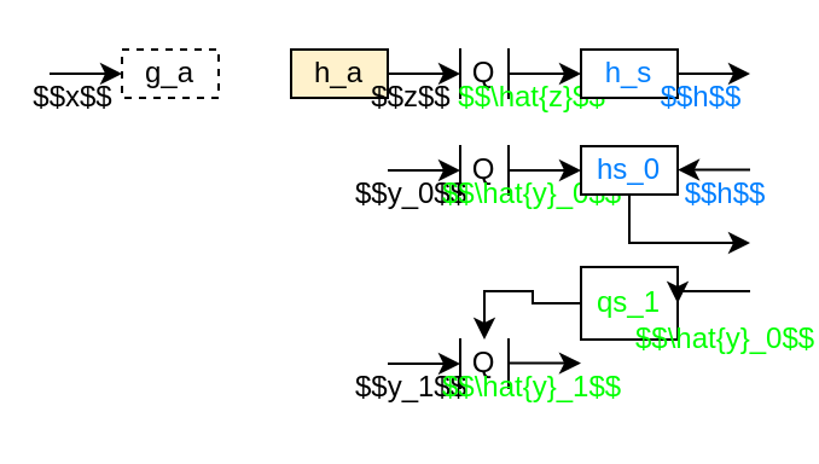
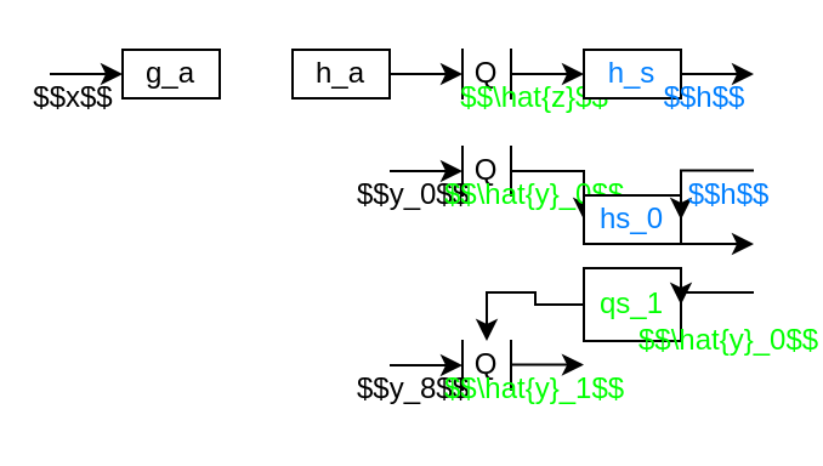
- <mxCell id="3" value="g_a" style="rounded=0;whiteSpace=wrap;html=1;dashed=1;" parent="1" vertex="1"><mxGeometry x="50" y="20" width="40" height="20" as="geometry" /></mxCell>
+ <mxCell id="3" value="g_a" style="rounded=0;whiteSpace=wrap;html=1;" parent="1" vertex="1"><mxGeometry x="50" y="20" width="40" height="20" as="geometry" /></mxCell>
- <mxCell id="5" value="h_a" style="rounded=0;whiteSpace=wrap;html=1;fillColor=#fff2cc;" parent="1" vertex="1"><mxGeometry x="120" y="20" width="40" height="20" as="geometry" /></mxCell>
+ <mxCell id="5" value="h_a" style="rounded=0;whiteSpace=wrap;html=1;" parent="1" vertex="1"><mxGeometry x="120" y="20" width="40" height="20" as="geometry" /></mxCell>
- <mxCell id="8" value="$$z$$" style="text;html=1;strokeColor=none;fillColor=none;align=center;verticalAlign=middle;whiteSpace=wrap;rounded=0;" parent="1" vertex="1"><mxGeometry x="160" y="30" width="20" height="20" as="geometry" /></mxCell>
- <mxCell id="20" value="&lt;font color=&quot;#007fff&quot;&gt;hs_0&lt;/font&gt;" style="rounded=0;whiteSpace=wrap;html=1;" parent="1" vertex="1"><mxGeometry x="240" y="60" width="40" height="20" as="geometry" /></mxCell>
+ <mxCell id="20" value="&lt;font color=&quot;#007fff&quot;&gt;hs_0&lt;/font&gt;" style="rounded=0;whiteSpace=wrap;html=1;" parent="1" vertex="1"><mxGeometry x="240" y="80" width="40" height="20" as="geometry" /></mxCell>
- <mxCell id="25" value="$$y_1$$" style="text;html=1;strokeColor=none;fillColor=none;align=center;verticalAlign=middle;whiteSpace=wrap;rounded=0;" vertex="1" parent="1"><mxGeometry x="160" y="150" width="20" height="20" as="geometry" /></mxCell>
+ <mxCell id="25" value="$$y_8$$" style="text;html=1;strokeColor=none;fillColor=none;align=center;verticalAlign=middle;whiteSpace=wrap;rounded=0;" vertex="1" parent="1"><mxGeometry x="160" y="150" width="20" height="20" as="geometry" /></mxCell>
